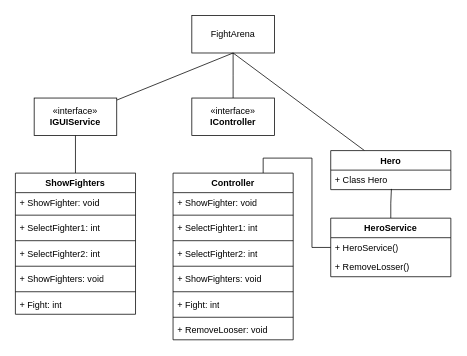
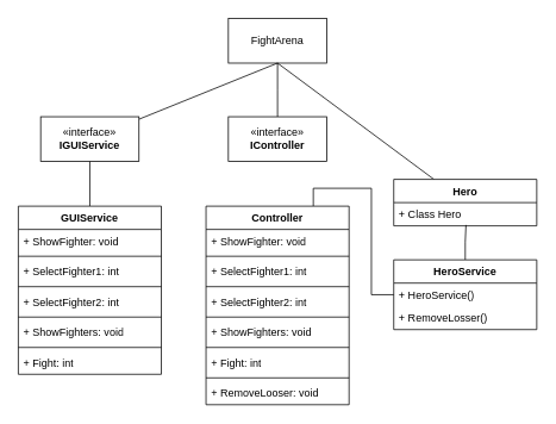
- <mxCell id="6" value="ShowFighters" style="swimlane;fontStyle=1;align=center;verticalAlign=top;childLayout=stackLayout;horizontal=1;startSize=26;horizontalStack=0;resizeParent=1;resizeParentMax=0;resizeLast=0;collapsible=1;marginBottom=0;whiteSpace=wrap;html=1;" parent="1" vertex="1"><mxGeometry x="20" y="230" width="160" height="188" as="geometry" /></mxCell>
+ <mxCell id="6" value="GUIService" style="swimlane;fontStyle=1;align=center;verticalAlign=top;childLayout=stackLayout;horizontal=1;startSize=26;horizontalStack=0;resizeParent=1;resizeParentMax=0;resizeLast=0;collapsible=1;marginBottom=0;whiteSpace=wrap;html=1;" parent="1" vertex="1"><mxGeometry x="20" y="230" width="160" height="188" as="geometry" /></mxCell>
